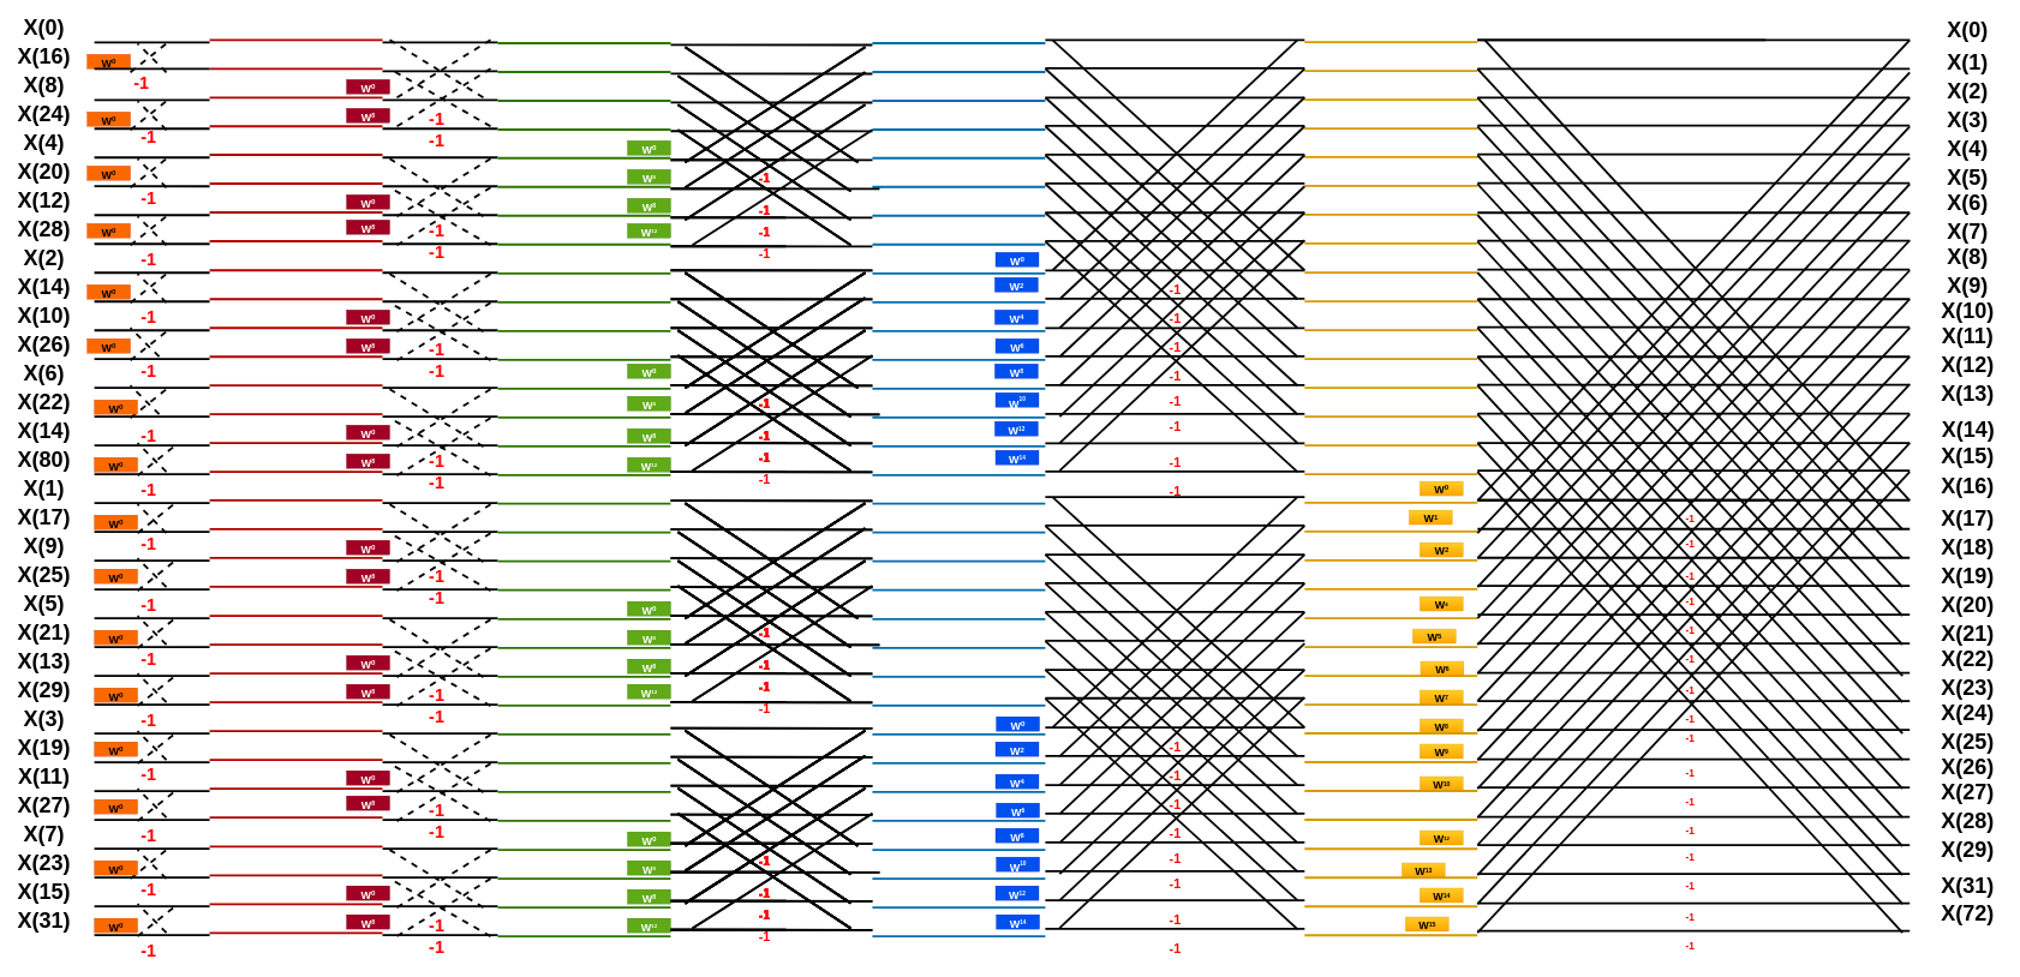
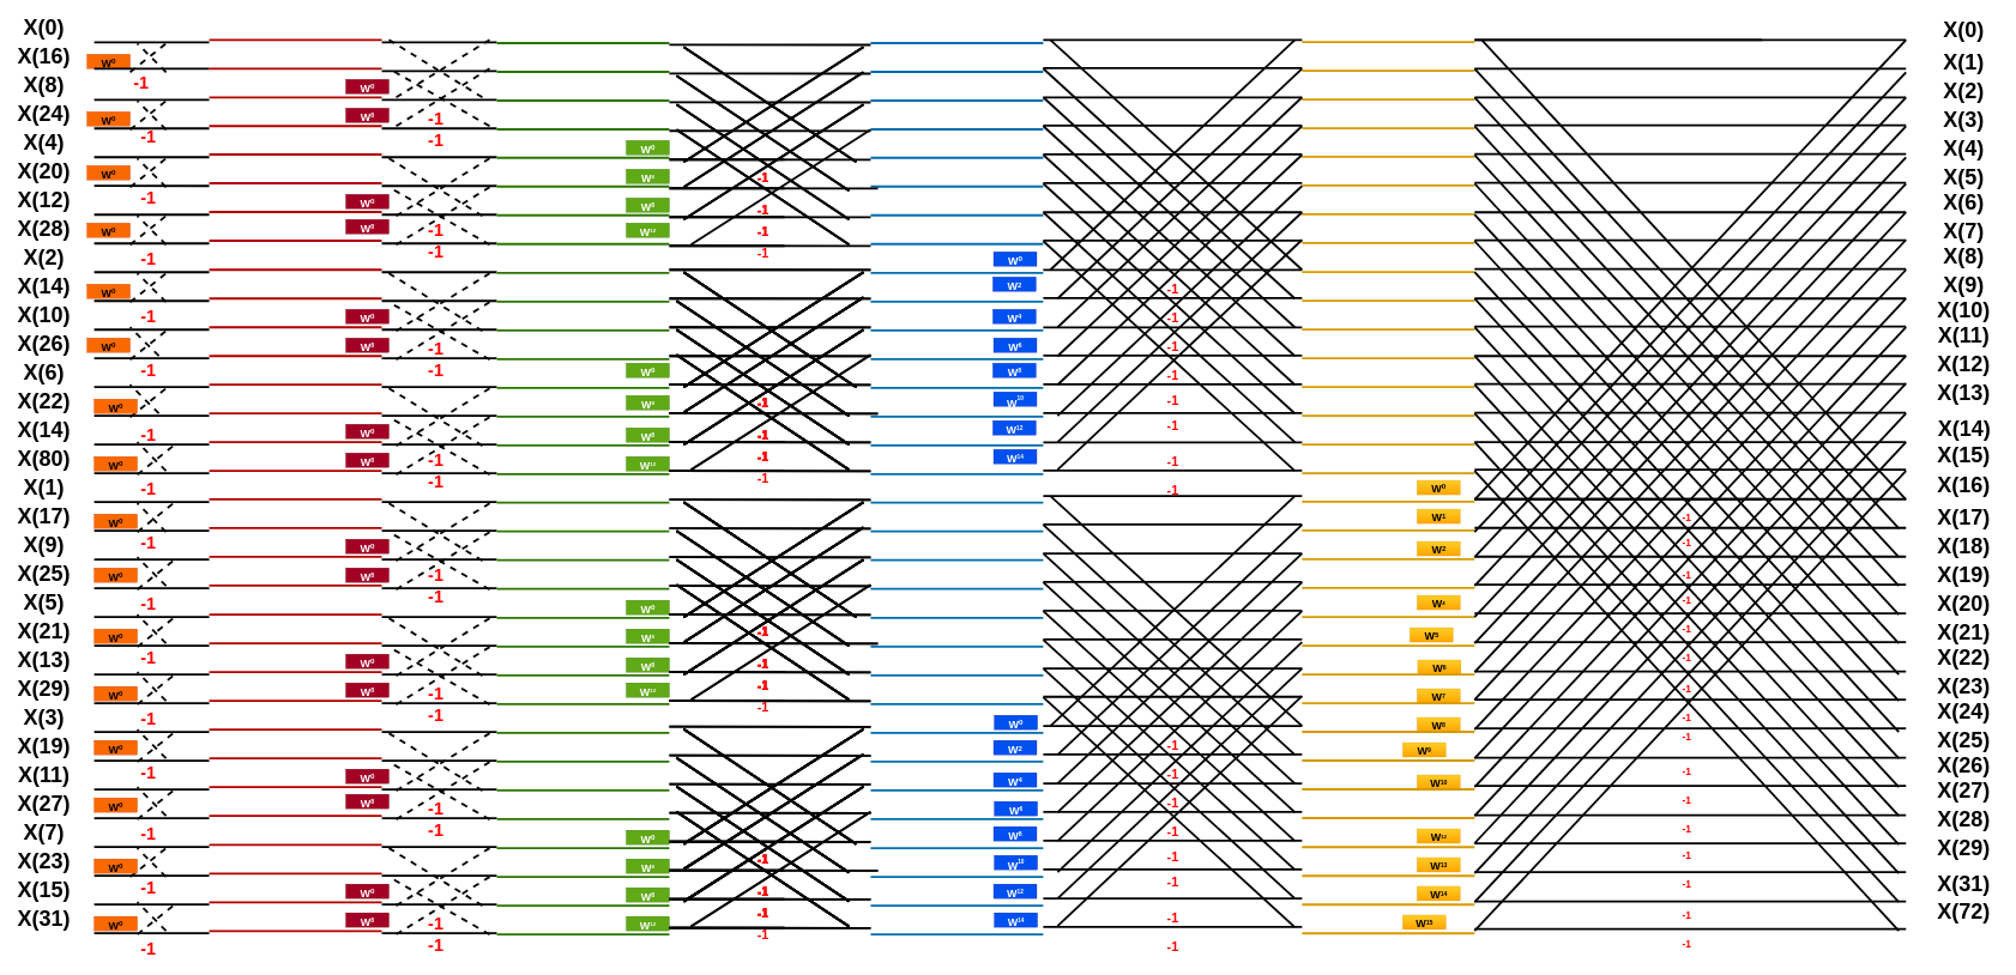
- <mxCell id="229" value="&lt;font style=&quot;font-size: 15px;&quot;&gt;W&lt;/font&gt;&lt;font style=&quot;font-size: 10.417px;&quot;&gt;&lt;sup style=&quot;font-size: 10px;&quot;&gt;1&lt;/sup&gt;&lt;/font&gt;" style="text;strokeColor=#d79b00;fillColor=#ffcd28;html=1;fontSize=24;fontStyle=1;verticalAlign=middle;align=center;strokeWidth=0.5;gradientColor=#ffa500;" parent="1" vertex="1"><mxGeometry x="1955" y="708.12" width="60" height="20" as="geometry" /></mxCell>
+ <mxCell id="229" value="&lt;font style=&quot;font-size: 15px;&quot;&gt;W&lt;/font&gt;&lt;font style=&quot;font-size: 10.417px;&quot;&gt;&lt;sup style=&quot;font-size: 10px;&quot;&gt;1&lt;/sup&gt;&lt;/font&gt;" style="text;strokeColor=#d79b00;fillColor=#ffcd28;html=1;fontSize=24;fontStyle=1;verticalAlign=middle;align=center;strokeWidth=0.5;gradientColor=#ffa500;" parent="1" vertex="1"><mxGeometry x="1970" y="708.12" width="60" height="20" as="geometry" /></mxCell>
- <mxCell id="234" value="&lt;font style=&quot;font-size: 15px;&quot;&gt;W&lt;/font&gt;&lt;font style=&quot;font-size: 10.417px;&quot;&gt;&lt;sup&gt;9&lt;/sup&gt;&lt;/font&gt;" style="text;strokeColor=#d79b00;fillColor=#ffcd28;html=1;fontSize=24;fontStyle=1;verticalAlign=middle;align=center;strokeWidth=0.5;gradientColor=#ffa500;" parent="1" vertex="1"><mxGeometry x="1970" y="1033.12" width="60" height="20" as="geometry" /></mxCell>
+ <mxCell id="234" value="&lt;font style=&quot;font-size: 15px;&quot;&gt;W&lt;/font&gt;&lt;font style=&quot;font-size: 10.417px;&quot;&gt;&lt;sup&gt;9&lt;/sup&gt;&lt;/font&gt;" style="text;strokeColor=#d79b00;fillColor=#ffcd28;html=1;fontSize=24;fontStyle=1;verticalAlign=middle;align=center;strokeWidth=0.5;gradientColor=#ffa500;" parent="1" vertex="1"><mxGeometry x="1950" y="1033.12" width="60" height="20" as="geometry" /></mxCell>
- <mxCell id="236" value="&lt;font style=&quot;font-size: 15px;&quot;&gt;W&lt;/font&gt;&lt;font style=&quot;font-size: 10.417px;&quot;&gt;&lt;sup&gt;13&lt;/sup&gt;&lt;/font&gt;" style="text;strokeColor=#d79b00;fillColor=#ffcd28;html=1;fontSize=24;fontStyle=1;verticalAlign=middle;align=center;strokeWidth=0.5;gradientColor=#ffa500;" parent="1" vertex="1"><mxGeometry x="1945" y="1198.12" width="60" height="20" as="geometry" /></mxCell>
+ <mxCell id="236" value="&lt;font style=&quot;font-size: 15px;&quot;&gt;W&lt;/font&gt;&lt;font style=&quot;font-size: 10.417px;&quot;&gt;&lt;sup&gt;13&lt;/sup&gt;&lt;/font&gt;" style="text;strokeColor=#d79b00;fillColor=#ffcd28;html=1;fontSize=24;fontStyle=1;verticalAlign=middle;align=center;strokeWidth=0.5;gradientColor=#ffa500;" parent="1" vertex="1"><mxGeometry x="1970" y="1193.12" width="60" height="20" as="geometry" /></mxCell>
